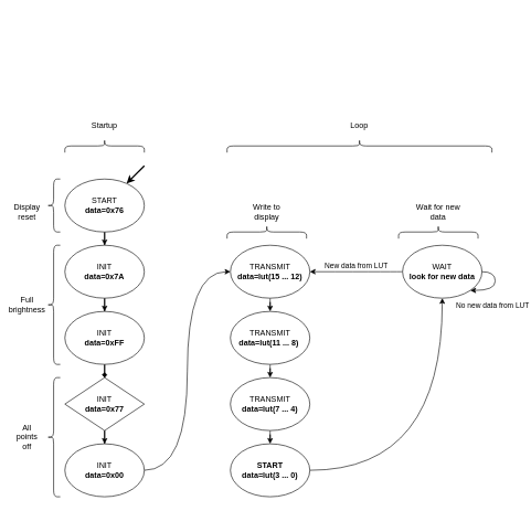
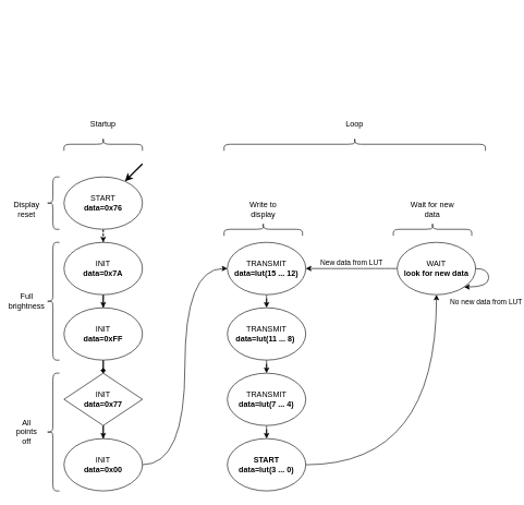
- <mxCell id="2" value="" style="edgeStyle=orthogonalEdgeStyle;rounded=0;orthogonalLoop=1;jettySize=auto;html=1;" edge="1" parent="1" source="3" target="5"><mxGeometry relative="1" as="geometry" /></mxCell>
+ <mxCell id="2" value="" style="edgeStyle=orthogonalEdgeStyle;rounded=0;orthogonalLoop=1;jettySize=auto;html=1;dashed=1;" edge="1" parent="1" source="3" target="5"><mxGeometry relative="1" as="geometry" /></mxCell>
